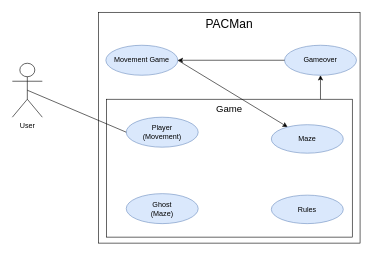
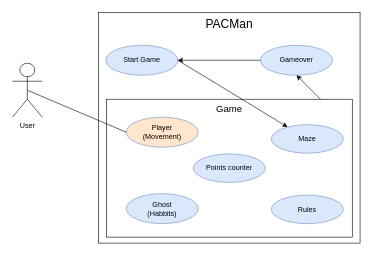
- <mxCell id="6" value="Movement Game" style="ellipse;whiteSpace=wrap;html=1;fillColor=#dae8fc;strokeColor=#6c8ebf;" vertex="1" parent="1"><mxGeometry x="176" y="75" width="120" height="50" as="geometry" /></mxCell>
+ <mxCell id="6" value="Start Game" style="ellipse;whiteSpace=wrap;html=1;fillColor=#dae8fc;strokeColor=#6c8ebf;" vertex="1" parent="1"><mxGeometry x="176" y="75" width="120" height="50" as="geometry" /></mxCell>
- <mxCell id="9" value="Gameover" style="ellipse;whiteSpace=wrap;html=1;fillColor=#dae8fc;strokeColor=#6c8ebf;" vertex="1" parent="1"><mxGeometry x="474" y="75" width="120" height="50" as="geometry" /></mxCell>
+ <mxCell id="9" value="Gameover" style="ellipse;whiteSpace=wrap;html=1;fillColor=#dae8fc;strokeColor=#6c8ebf;" vertex="1" parent="1"><mxGeometry x="434" y="75" width="120" height="50" as="geometry" /></mxCell>
- <mxCell id="5" value="Player&lt;br&gt;(Movement)" style="ellipse;whiteSpace=wrap;html=1;fillColor=#dae8fc;strokeColor=#6c8ebf;" vertex="1" parent="1"><mxGeometry x="210" y="195" width="120" height="50" as="geometry" /></mxCell>
+ <mxCell id="5" value="Player&lt;br&gt;(Movement)" style="ellipse;whiteSpace=wrap;html=1;fillColor=#ffe6cc;strokeColor=#6c8ebf;" vertex="1" parent="1"><mxGeometry x="210" y="195" width="120" height="50" as="geometry" /></mxCell>
+ <mxCell id="7" value="Points counter" style="ellipse;whiteSpace=wrap;html=1;fillColor=#dae8fc;strokeColor=#6c8ebf;" vertex="1" parent="1"><mxGeometry x="322" y="256.25" width="120" height="47.5" as="geometry" /></mxCell>
- <mxCell id="14" value="Ghost&lt;br&gt;(Maze)" style="ellipse;whiteSpace=wrap;html=1;fillColor=#dae8fc;strokeColor=#6c8ebf;" vertex="1" parent="1"><mxGeometry x="210" y="322.5" width="120" height="50" as="geometry" /></mxCell>
+ <mxCell id="14" value="Ghost&lt;br&gt;(Habbits)" style="ellipse;whiteSpace=wrap;html=1;fillColor=#dae8fc;strokeColor=#6c8ebf;" vertex="1" parent="1"><mxGeometry x="210" y="322.5" width="120" height="50" as="geometry" /></mxCell>
